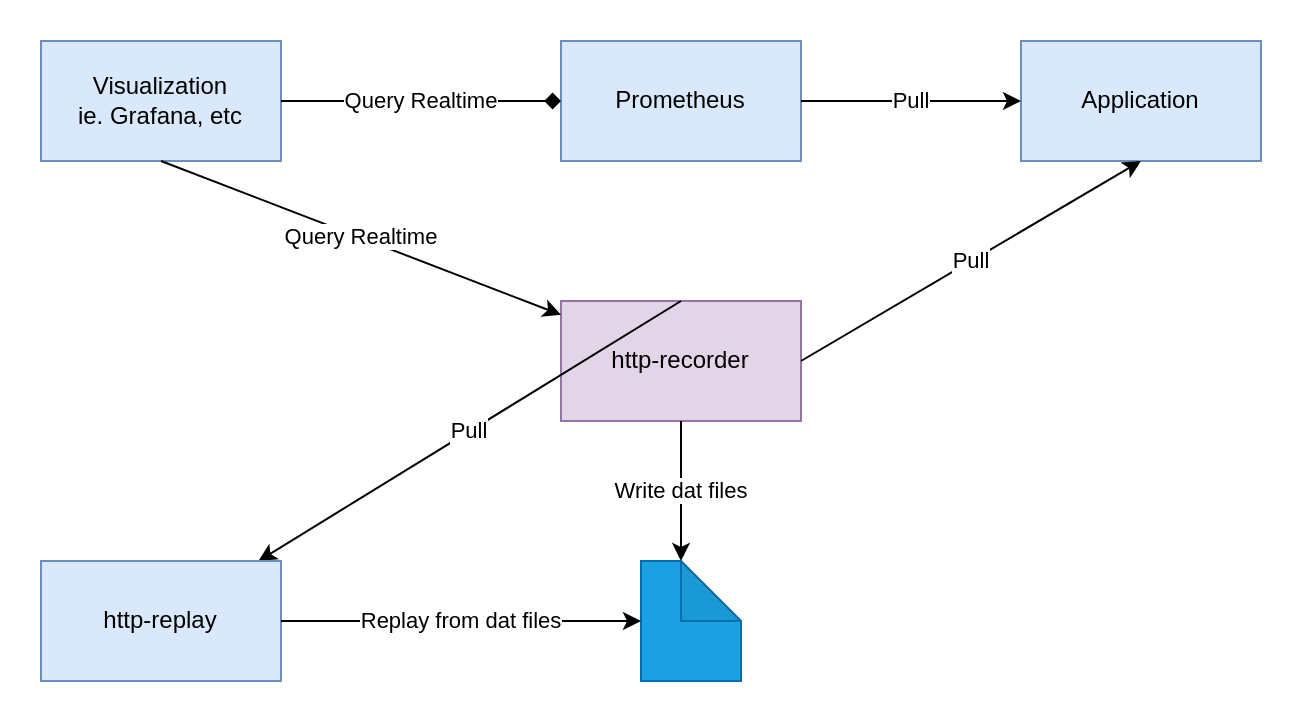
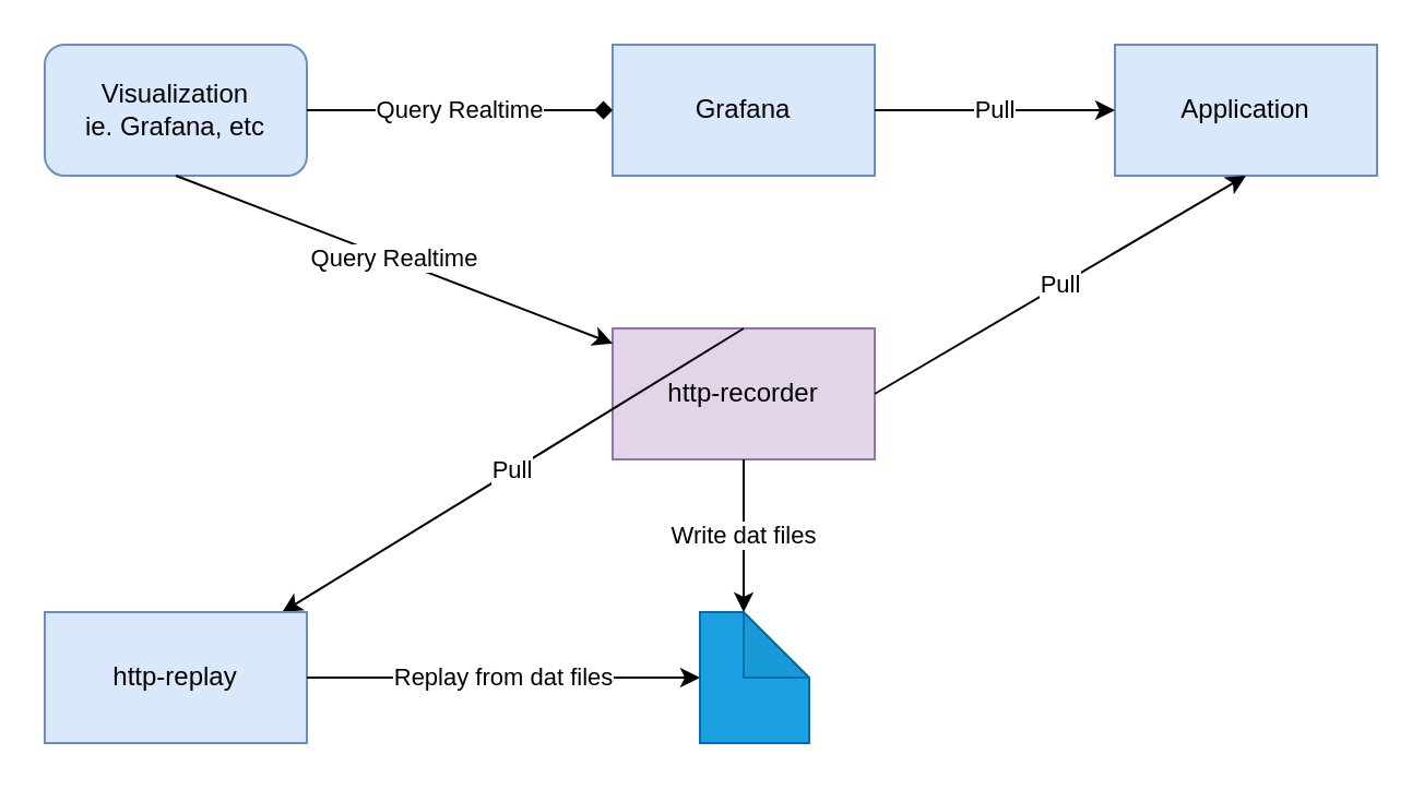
- <mxCell id="9" value="Visualization&lt;br&gt;ie. Grafana, etc" style="rounded=0;whiteSpace=wrap;html=1;fillColor=#dae8fc;strokeColor=#6c8ebf;" parent="1" vertex="1"><mxGeometry x="20" y="20" width="120" height="60" as="geometry" /></mxCell>
+ <mxCell id="9" value="Visualization&lt;br&gt;ie. Grafana, etc" style="whiteSpace=wrap;html=1;fillColor=#dae8fc;strokeColor=#6c8ebf;rounded=1;" parent="1" vertex="1"><mxGeometry x="20" y="20" width="120" height="60" as="geometry" /></mxCell>
- <mxCell id="3" value="Prometheus" style="rounded=0;whiteSpace=wrap;html=1;fillColor=#dae8fc;strokeColor=#6c8ebf;" parent="1" vertex="1"><mxGeometry x="280" y="20" width="120" height="60" as="geometry" /></mxCell>
+ <mxCell id="3" value="Grafana" style="rounded=0;whiteSpace=wrap;html=1;fillColor=#dae8fc;strokeColor=#6c8ebf;" parent="1" vertex="1"><mxGeometry x="280" y="20" width="120" height="60" as="geometry" /></mxCell>
